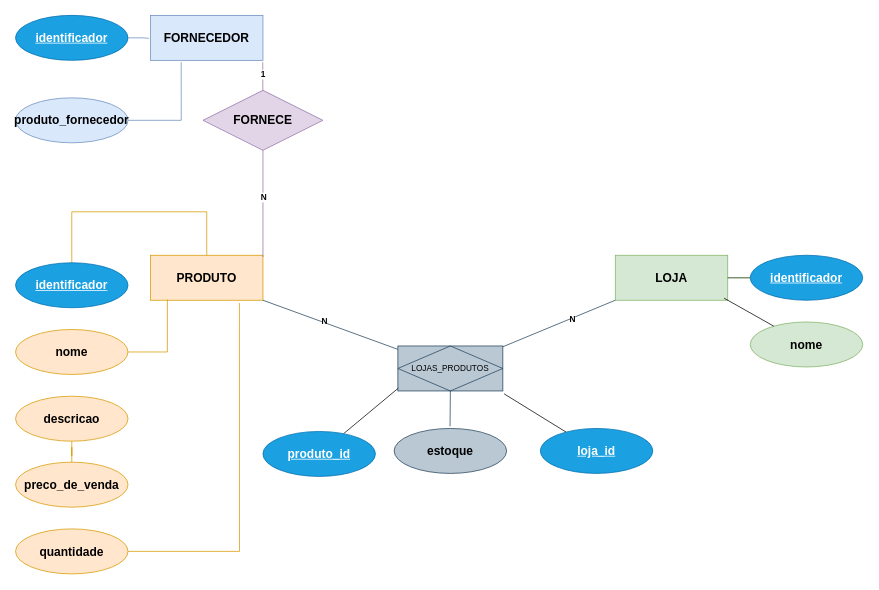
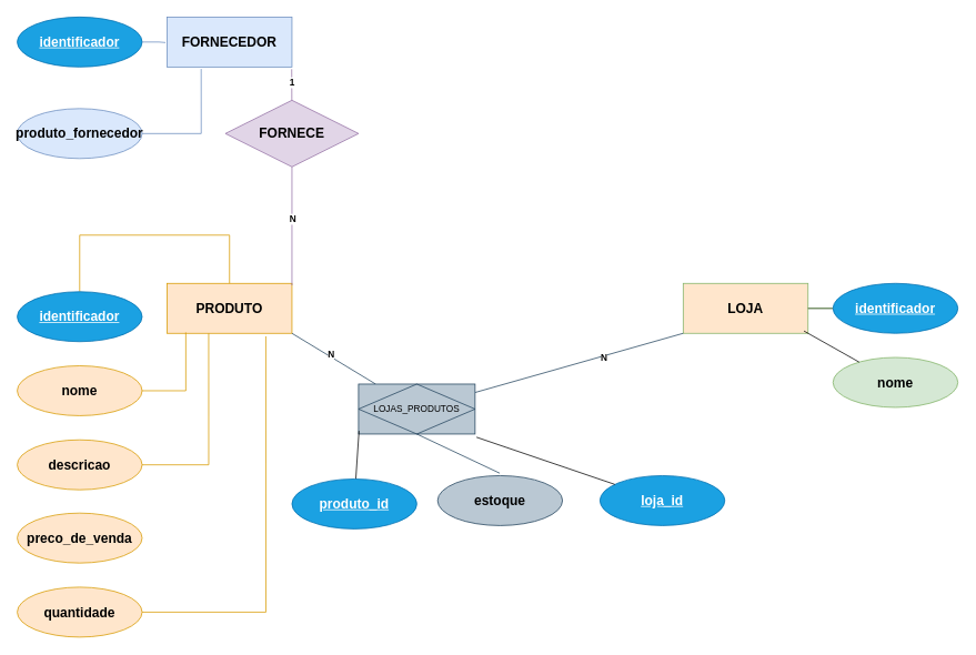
- <mxCell id="4" value="&lt;font&gt;&lt;b&gt;LOJA&lt;/b&gt;&lt;/font&gt;" style="whiteSpace=wrap;html=1;align=center;fontSize=16;fillColor=#d5e8d4;strokeColor=#82b366;" vertex="1" parent="1"><mxGeometry x="820" y="340" width="150" height="60" as="geometry" /></mxCell>
+ <mxCell id="4" value="&lt;font&gt;&lt;b&gt;LOJA&lt;/b&gt;&lt;/font&gt;" style="whiteSpace=wrap;html=1;align=center;fontSize=16;fillColor=#ffe6cc;strokeColor=#82b366;" vertex="1" parent="1"><mxGeometry x="820" y="340" width="150" height="60" as="geometry" /></mxCell>
- <mxCell id="31" value="LOJAS_PRODUTOS" style="shape=associativeEntity;whiteSpace=wrap;html=1;align=center;fontFamily=Helvetica;fontSize=11;labelBackgroundColor=none;fillColor=#bac8d3;strokeColor=#23445d;" vertex="1" parent="1"><mxGeometry x="530" y="461" width="140" height="60" as="geometry" /></mxCell>
+ <mxCell id="31" value="LOJAS_PRODUTOS" style="shape=associativeEntity;whiteSpace=wrap;html=1;align=center;fontFamily=Helvetica;fontSize=11;labelBackgroundColor=none;fillColor=#bac8d3;strokeColor=#23445d;" vertex="1" parent="1"><mxGeometry x="430" y="461" width="140" height="60" as="geometry" /></mxCell>
- <mxCell id="15" style="edgeStyle=orthogonalEdgeStyle;rounded=0;orthogonalLoop=1;jettySize=auto;html=1;endArrow=none;endFill=0;fillColor=#ffe6cc;strokeColor=#d79b00;" edge="1" parent="1" source="8" target="9"><mxGeometry relative="1" as="geometry" /></mxCell>
+ <mxCell id="15" style="edgeStyle=orthogonalEdgeStyle;rounded=0;orthogonalLoop=1;jettySize=auto;html=1;entryX=0.333;entryY=1;entryDx=0;entryDy=0;entryPerimeter=0;endArrow=none;endFill=0;fillColor=#ffe6cc;strokeColor=#d79b00;" edge="1" parent="1" source="8" target="3"><mxGeometry relative="1" as="geometry" /></mxCell>
